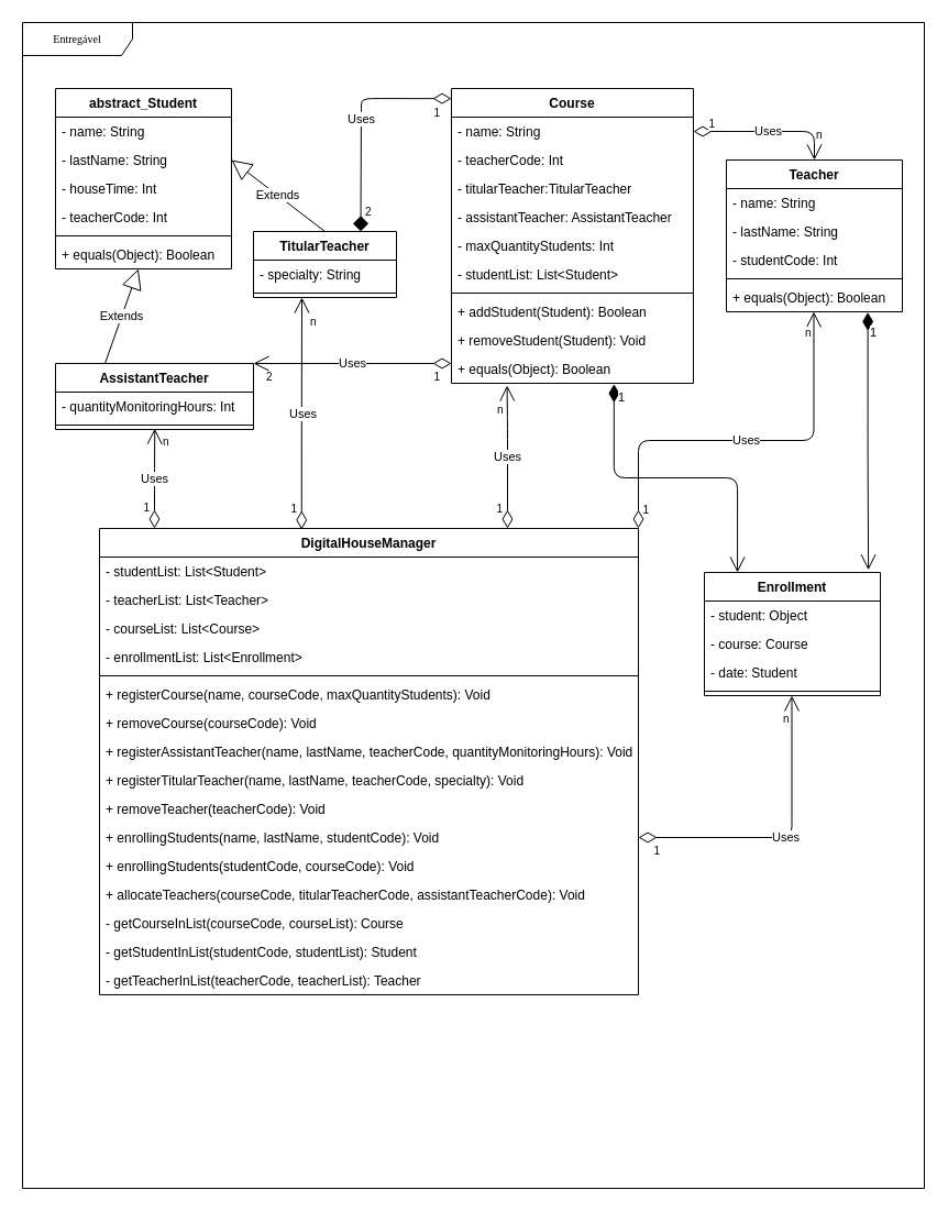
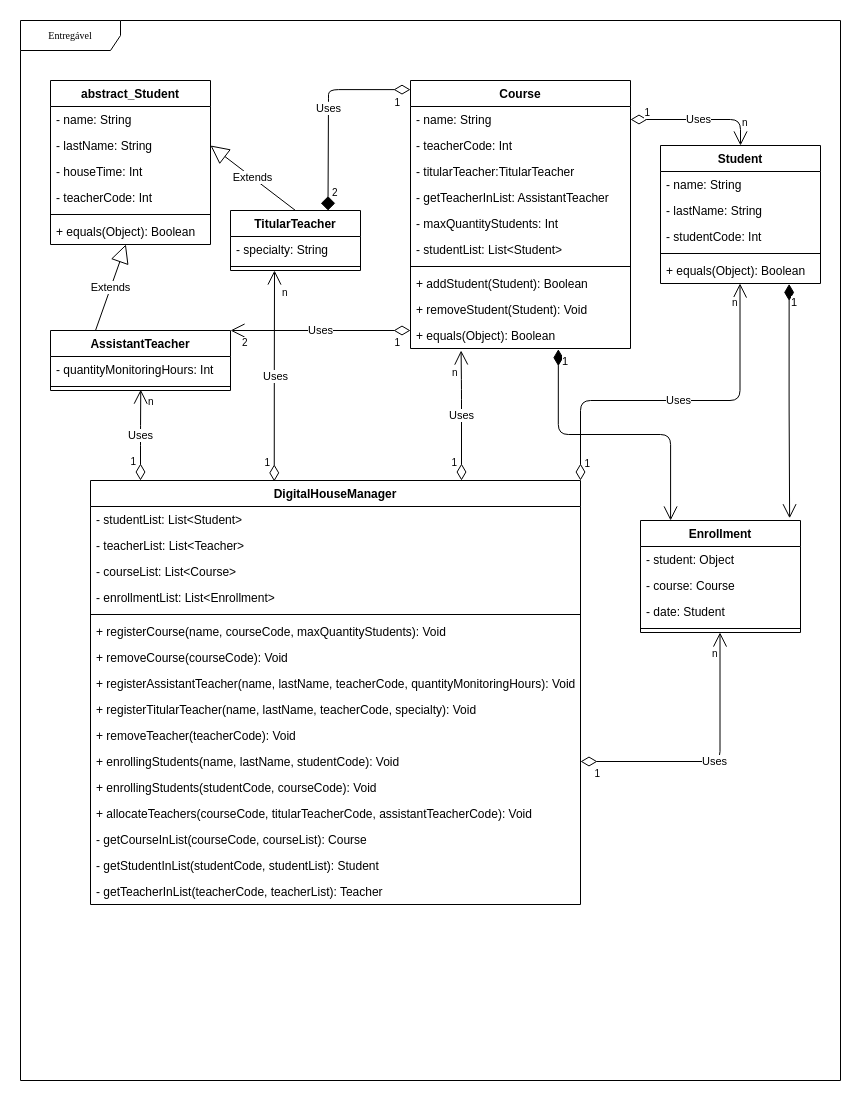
- <mxCell id="29" value="Teacher" style="swimlane;fontStyle=1;align=center;verticalAlign=top;childLayout=stackLayout;horizontal=1;startSize=26;horizontalStack=0;resizeParent=1;resizeParentMax=0;resizeLast=0;collapsible=1;marginBottom=0;" vertex="1" parent="1"><mxGeometry x="660" y="145" width="160" height="138" as="geometry"><mxRectangle x="60" y="80" width="80" height="26" as="alternateBounds" /></mxGeometry></mxCell>
+ <mxCell id="29" value="Student" style="swimlane;fontStyle=1;align=center;verticalAlign=top;childLayout=stackLayout;horizontal=1;startSize=26;horizontalStack=0;resizeParent=1;resizeParentMax=0;resizeLast=0;collapsible=1;marginBottom=0;" vertex="1" parent="1"><mxGeometry x="660" y="145" width="160" height="138" as="geometry"><mxRectangle x="60" y="80" width="80" height="26" as="alternateBounds" /></mxGeometry></mxCell>
- <mxCell id="39" value="- assistantTeacher: AssistantTeacher" style="text;strokeColor=none;fillColor=none;align=left;verticalAlign=top;spacingLeft=4;spacingRight=4;overflow=hidden;rotatable=0;points=[[0,0.5],[1,0.5]];portConstraint=eastwest;" vertex="1" parent="35"><mxGeometry y="104" width="220" height="26" as="geometry" /></mxCell>
+ <mxCell id="39" value="- getTeacherInList: AssistantTeacher" style="text;strokeColor=none;fillColor=none;align=left;verticalAlign=top;spacingLeft=4;spacingRight=4;overflow=hidden;rotatable=0;points=[[0,0.5],[1,0.5]];portConstraint=eastwest;" vertex="1" parent="35"><mxGeometry y="104" width="220" height="26" as="geometry" /></mxCell>
